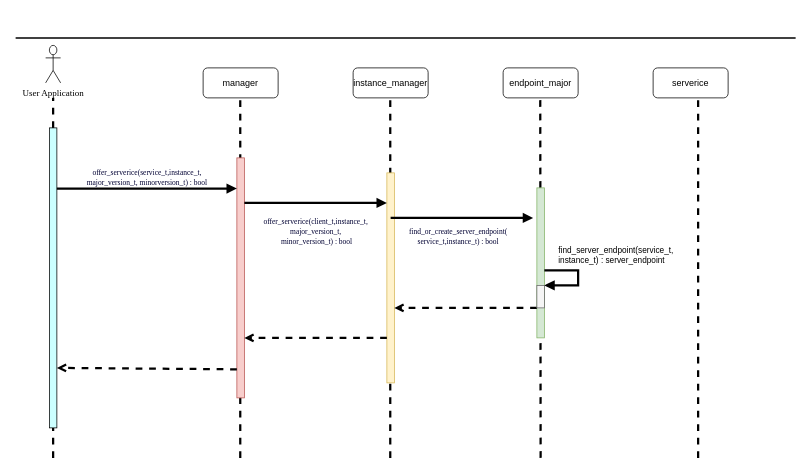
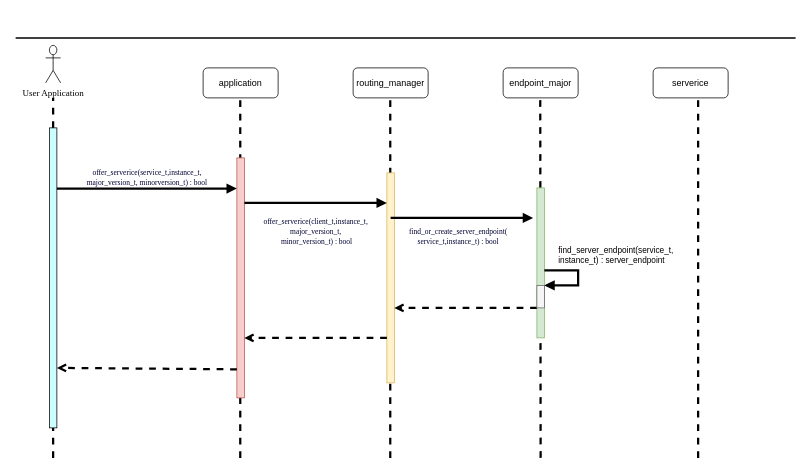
- <mxCell id="2" value="manager" style="rounded=1;whiteSpace=wrap;html=1;" parent="1" vertex="1"><mxGeometry x="270" y="90" width="100" height="40" as="geometry" /></mxCell>
+ <mxCell id="2" value="application" style="rounded=1;whiteSpace=wrap;html=1;" parent="1" vertex="1"><mxGeometry x="270" y="90" width="100" height="40" as="geometry" /></mxCell>
- <mxCell id="9" value="instance_manager" style="rounded=1;whiteSpace=wrap;html=1;" vertex="1" parent="1"><mxGeometry x="470" y="90" width="100" height="40" as="geometry" /></mxCell>
+ <mxCell id="9" value="routing_manager" style="rounded=1;whiteSpace=wrap;html=1;" vertex="1" parent="1"><mxGeometry x="470" y="90" width="100" height="40" as="geometry" /></mxCell>
